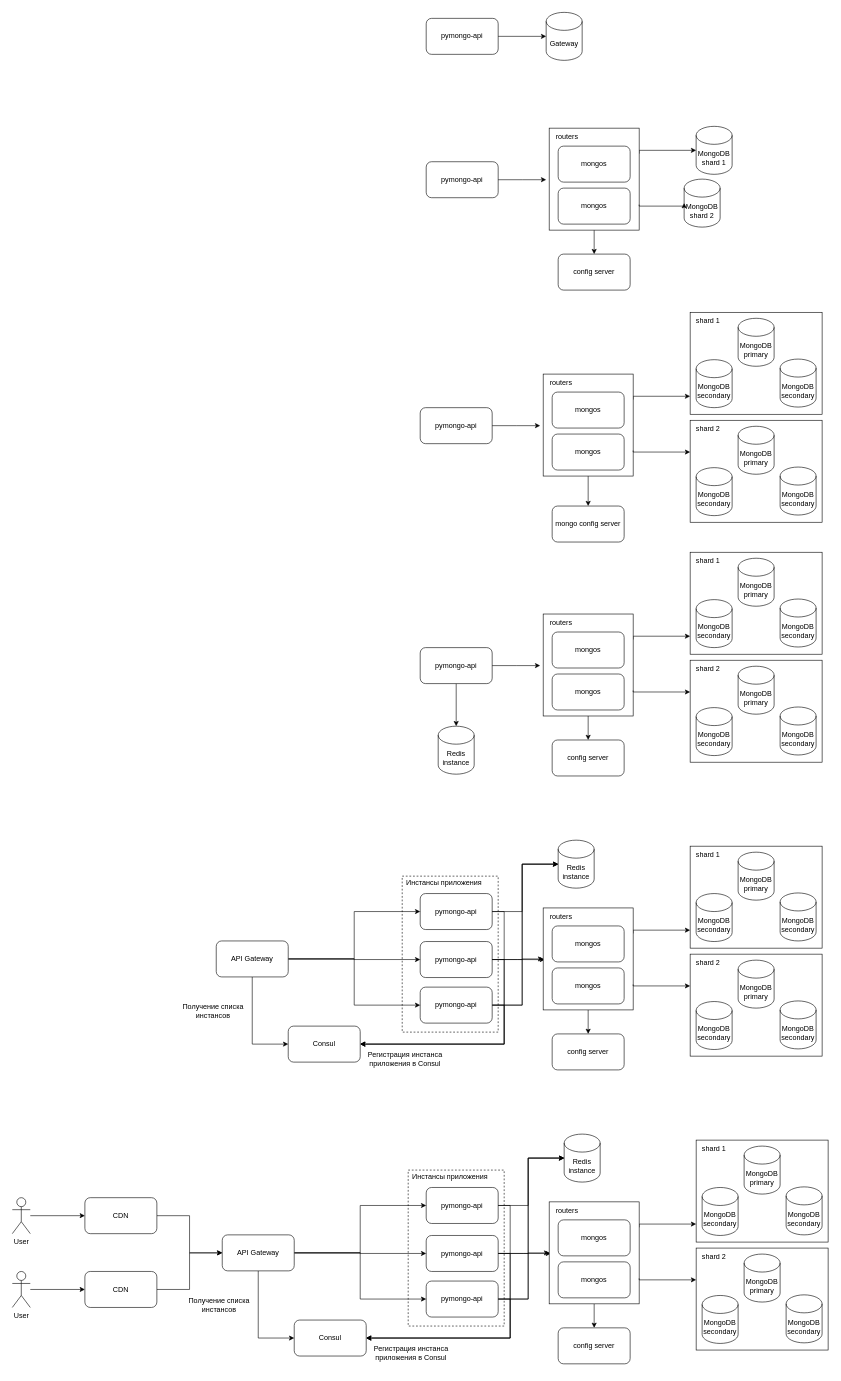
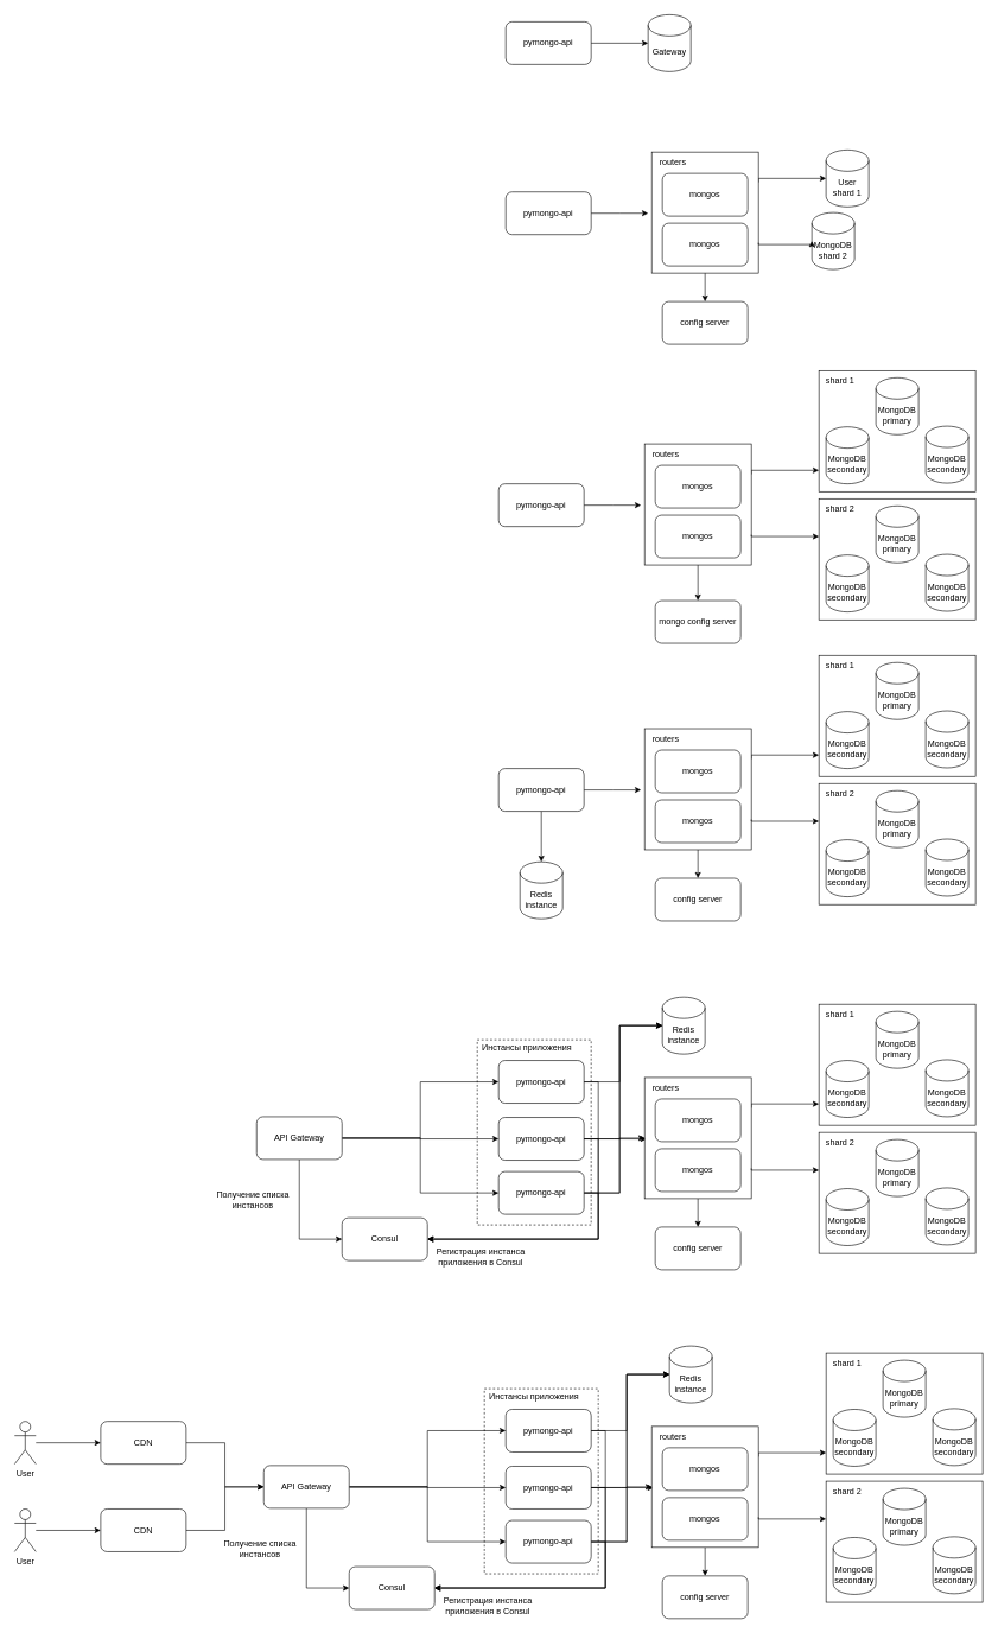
- <mxCell id="9" value="MongoDB&lt;div&gt;shard 1&lt;/div&gt;" style="shape=cylinder3;whiteSpace=wrap;html=1;boundedLbl=1;backgroundOutline=1;size=15;labelBackgroundColor=none;" vertex="1" parent="1"><mxGeometry x="1160" y="210" width="60" height="80" as="geometry" /></mxCell>
+ <mxCell id="9" value="User&lt;div&gt;shard 1&lt;/div&gt;" style="shape=cylinder3;whiteSpace=wrap;html=1;boundedLbl=1;backgroundOutline=1;size=15;labelBackgroundColor=none;" vertex="1" parent="1"><mxGeometry x="1160" y="210" width="60" height="80" as="geometry" /></mxCell>
